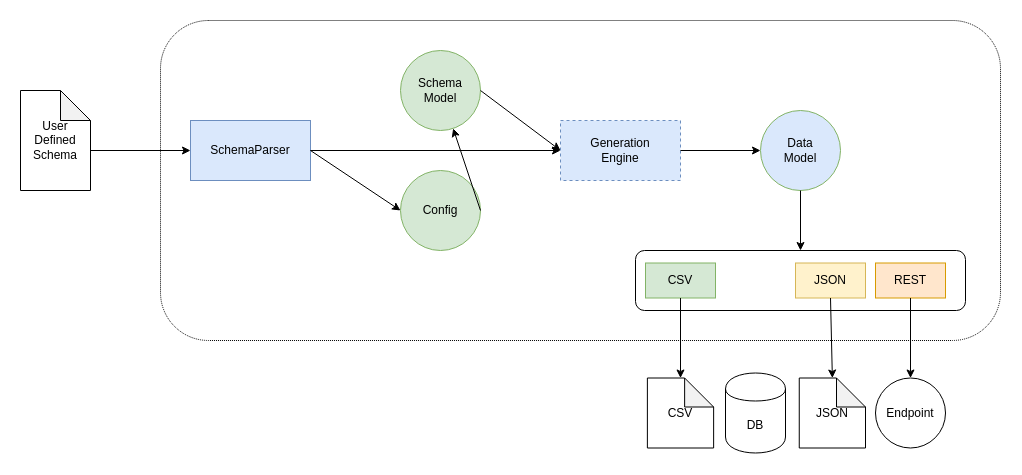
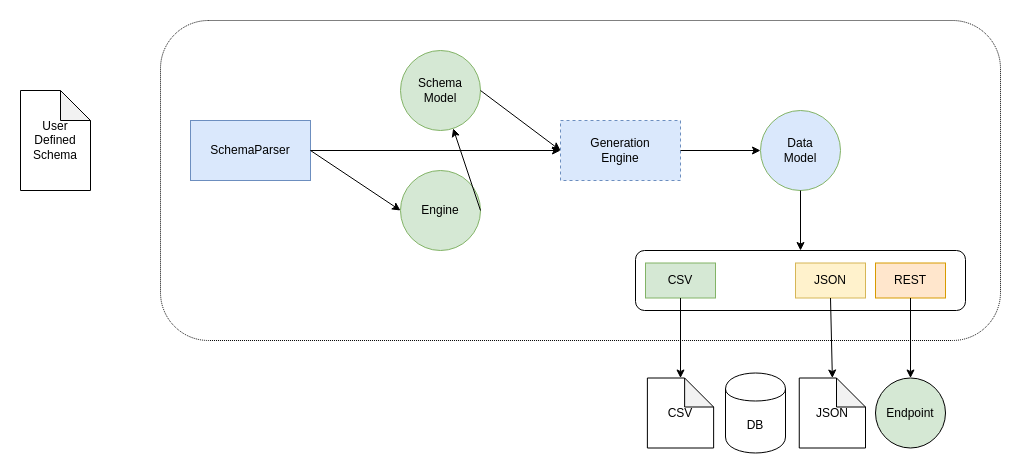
- <mxCell id="26" value="" style="endArrow=classic;html=1;entryX=0;entryY=0.5;entryDx=0;entryDy=0;exitX=0;exitY=0;exitDx=70;exitDy=60;exitPerimeter=0;" edge="1" parent="1" source="5" target="4"><mxGeometry width="50" height="50" relative="1" as="geometry"><mxPoint x="100" y="150" as="sourcePoint" /><mxPoint x="600" y="290" as="targetPoint" /></mxGeometry></mxCell>
- <mxCell id="7" value="Config" style="ellipse;whiteSpace=wrap;html=1;aspect=fixed;fillColor=#d5e8d4;strokeColor=#82b366;" parent="1" vertex="1"><mxGeometry x="400" y="170" width="80" height="80" as="geometry" /></mxCell>
+ <mxCell id="7" value="Engine" style="ellipse;whiteSpace=wrap;html=1;aspect=fixed;fillColor=#d5e8d4;strokeColor=#82b366;" parent="1" vertex="1"><mxGeometry x="400" y="170" width="80" height="80" as="geometry" /></mxCell>
- <mxCell id="22" value="Endpoint" style="ellipse;whiteSpace=wrap;html=1;aspect=fixed;" parent="1" vertex="1"><mxGeometry x="875" y="377.5" width="70" height="70" as="geometry" /></mxCell>
+ <mxCell id="22" value="Endpoint" style="ellipse;whiteSpace=wrap;html=1;aspect=fixed;fillColor=#d5e8d4;" parent="1" vertex="1"><mxGeometry x="875" y="377.5" width="70" height="70" as="geometry" /></mxCell>
